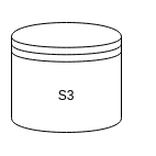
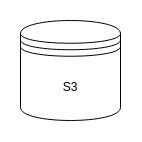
- <mxCell id="2" value="S3" style="shape=datastore;whiteSpace=wrap;html=1;" vertex="1" parent="1"><mxGeometry x="10" y="20" width="100" height="100" as="geometry" /></mxCell>
+ <mxCell id="2" value="S3" style="shape=datastore;whiteSpace=wrap;html=1;" vertex="1" parent="1"><mxGeometry x="20" y="20" width="100" height="100" as="geometry" /></mxCell>
